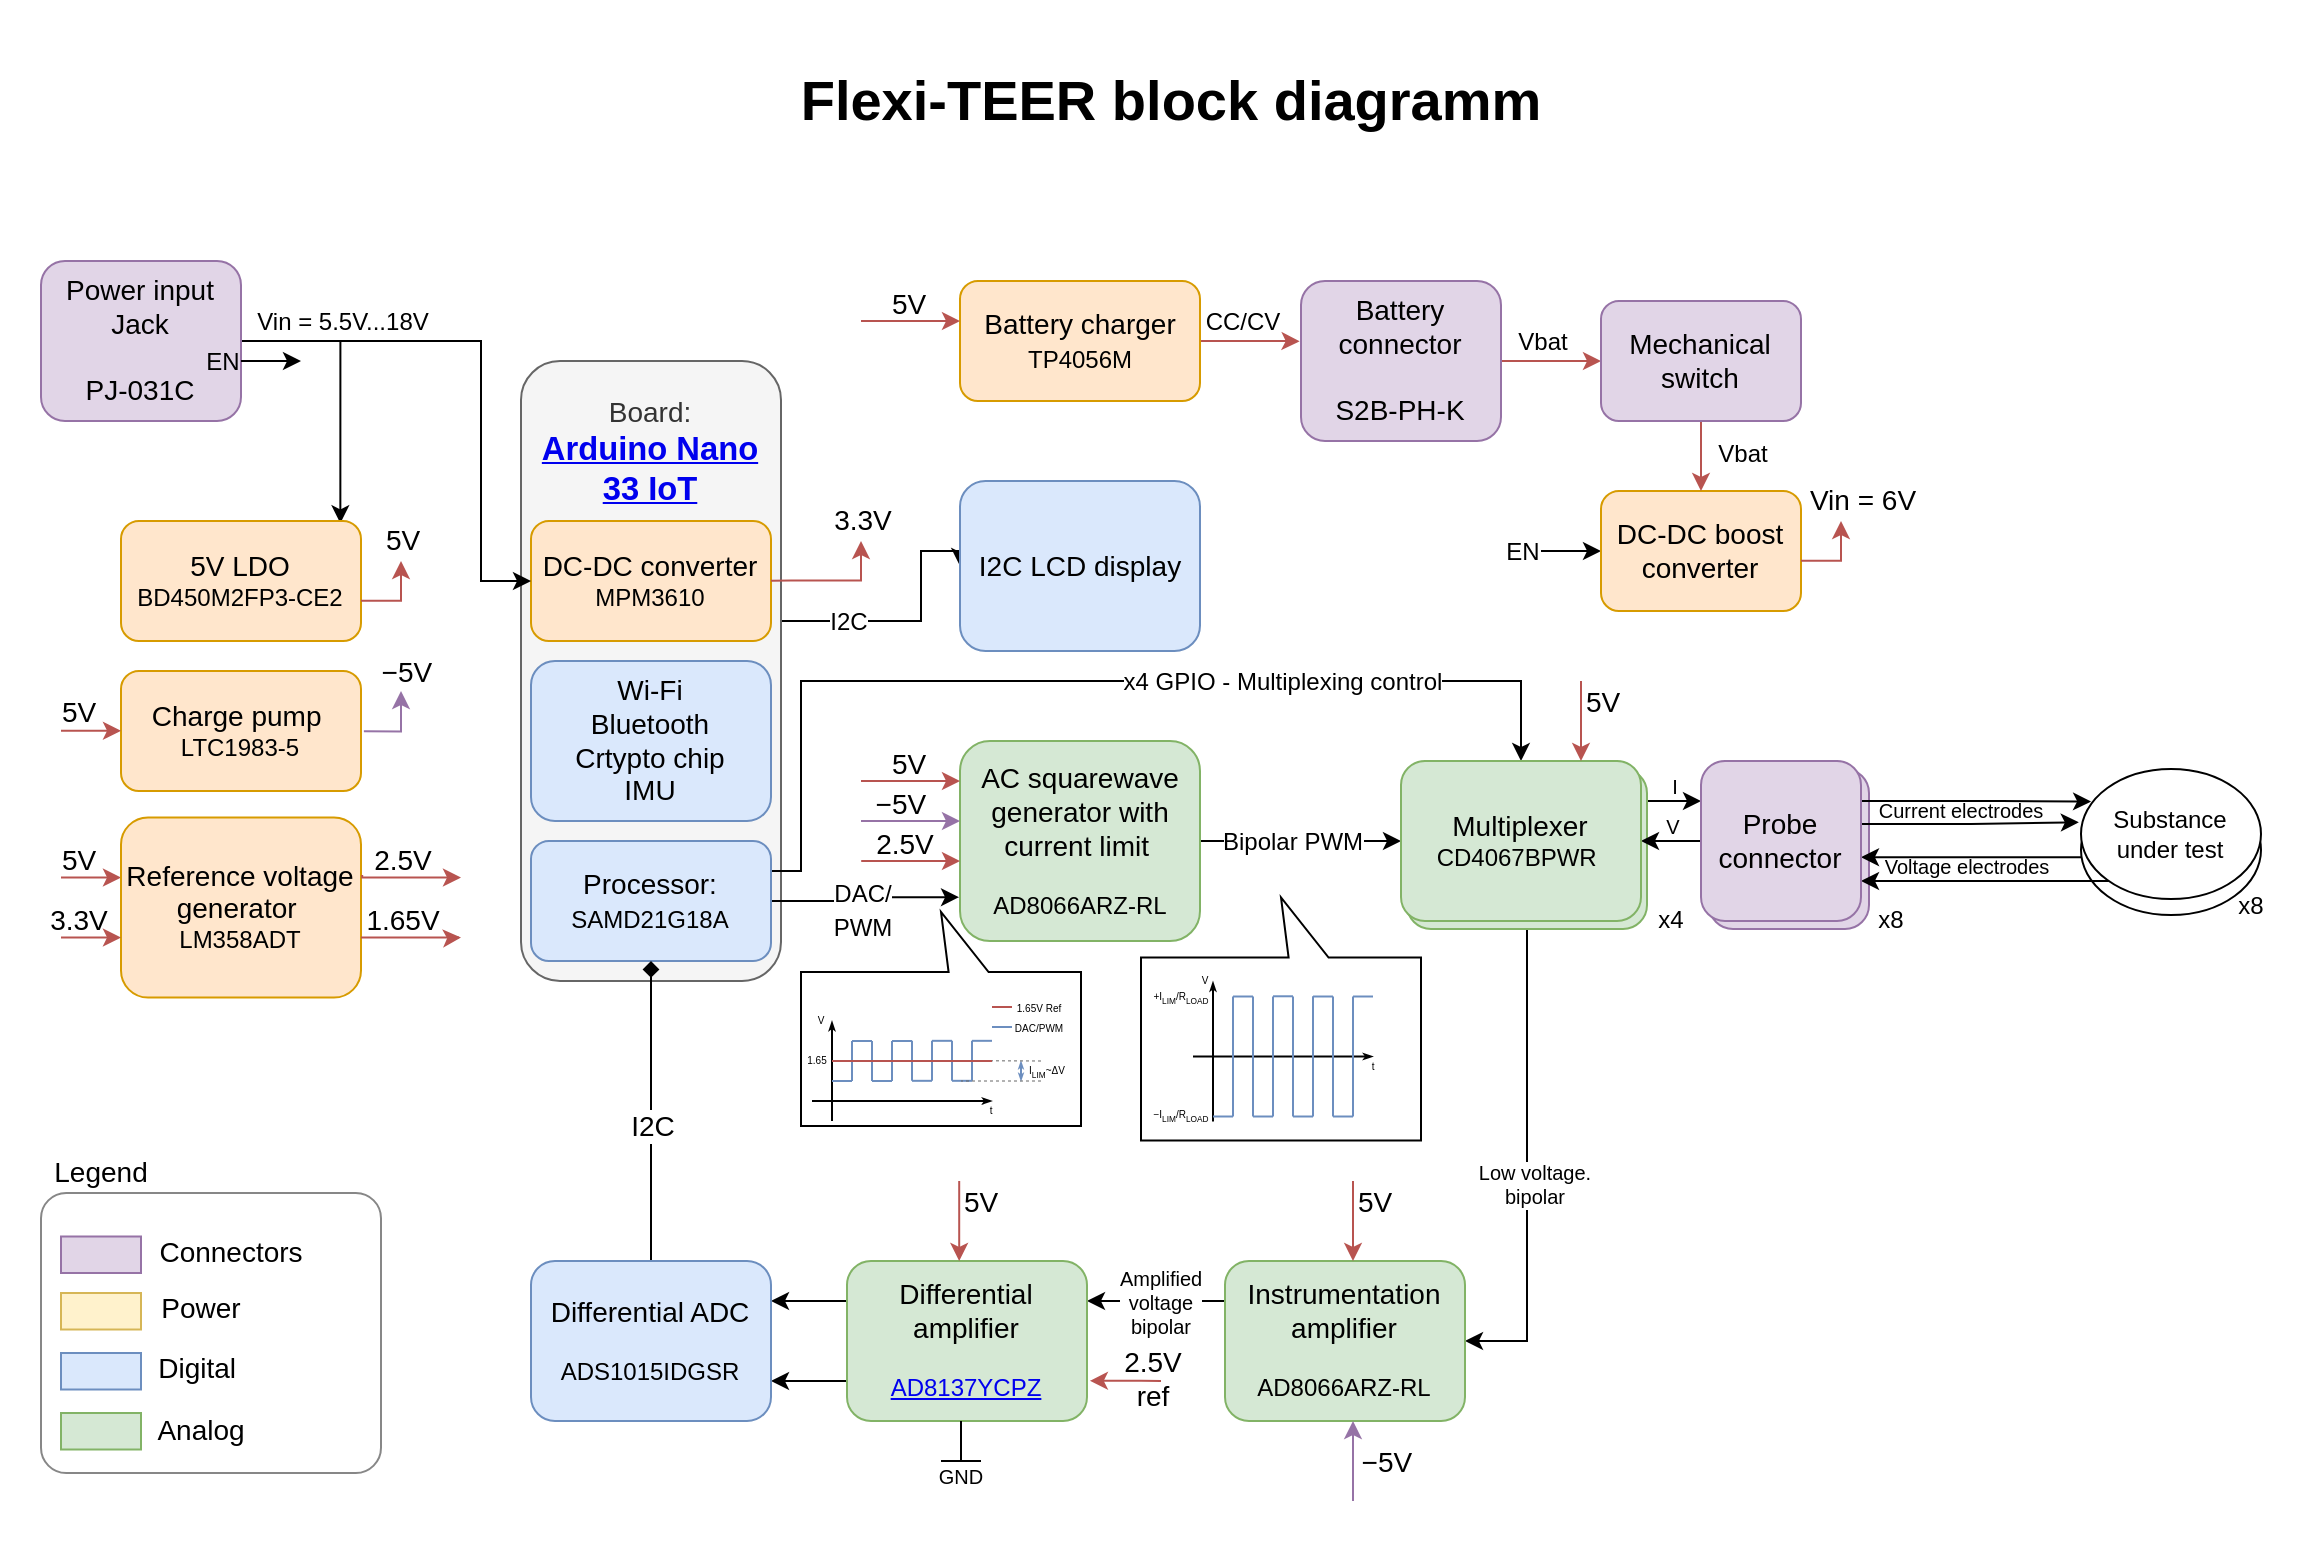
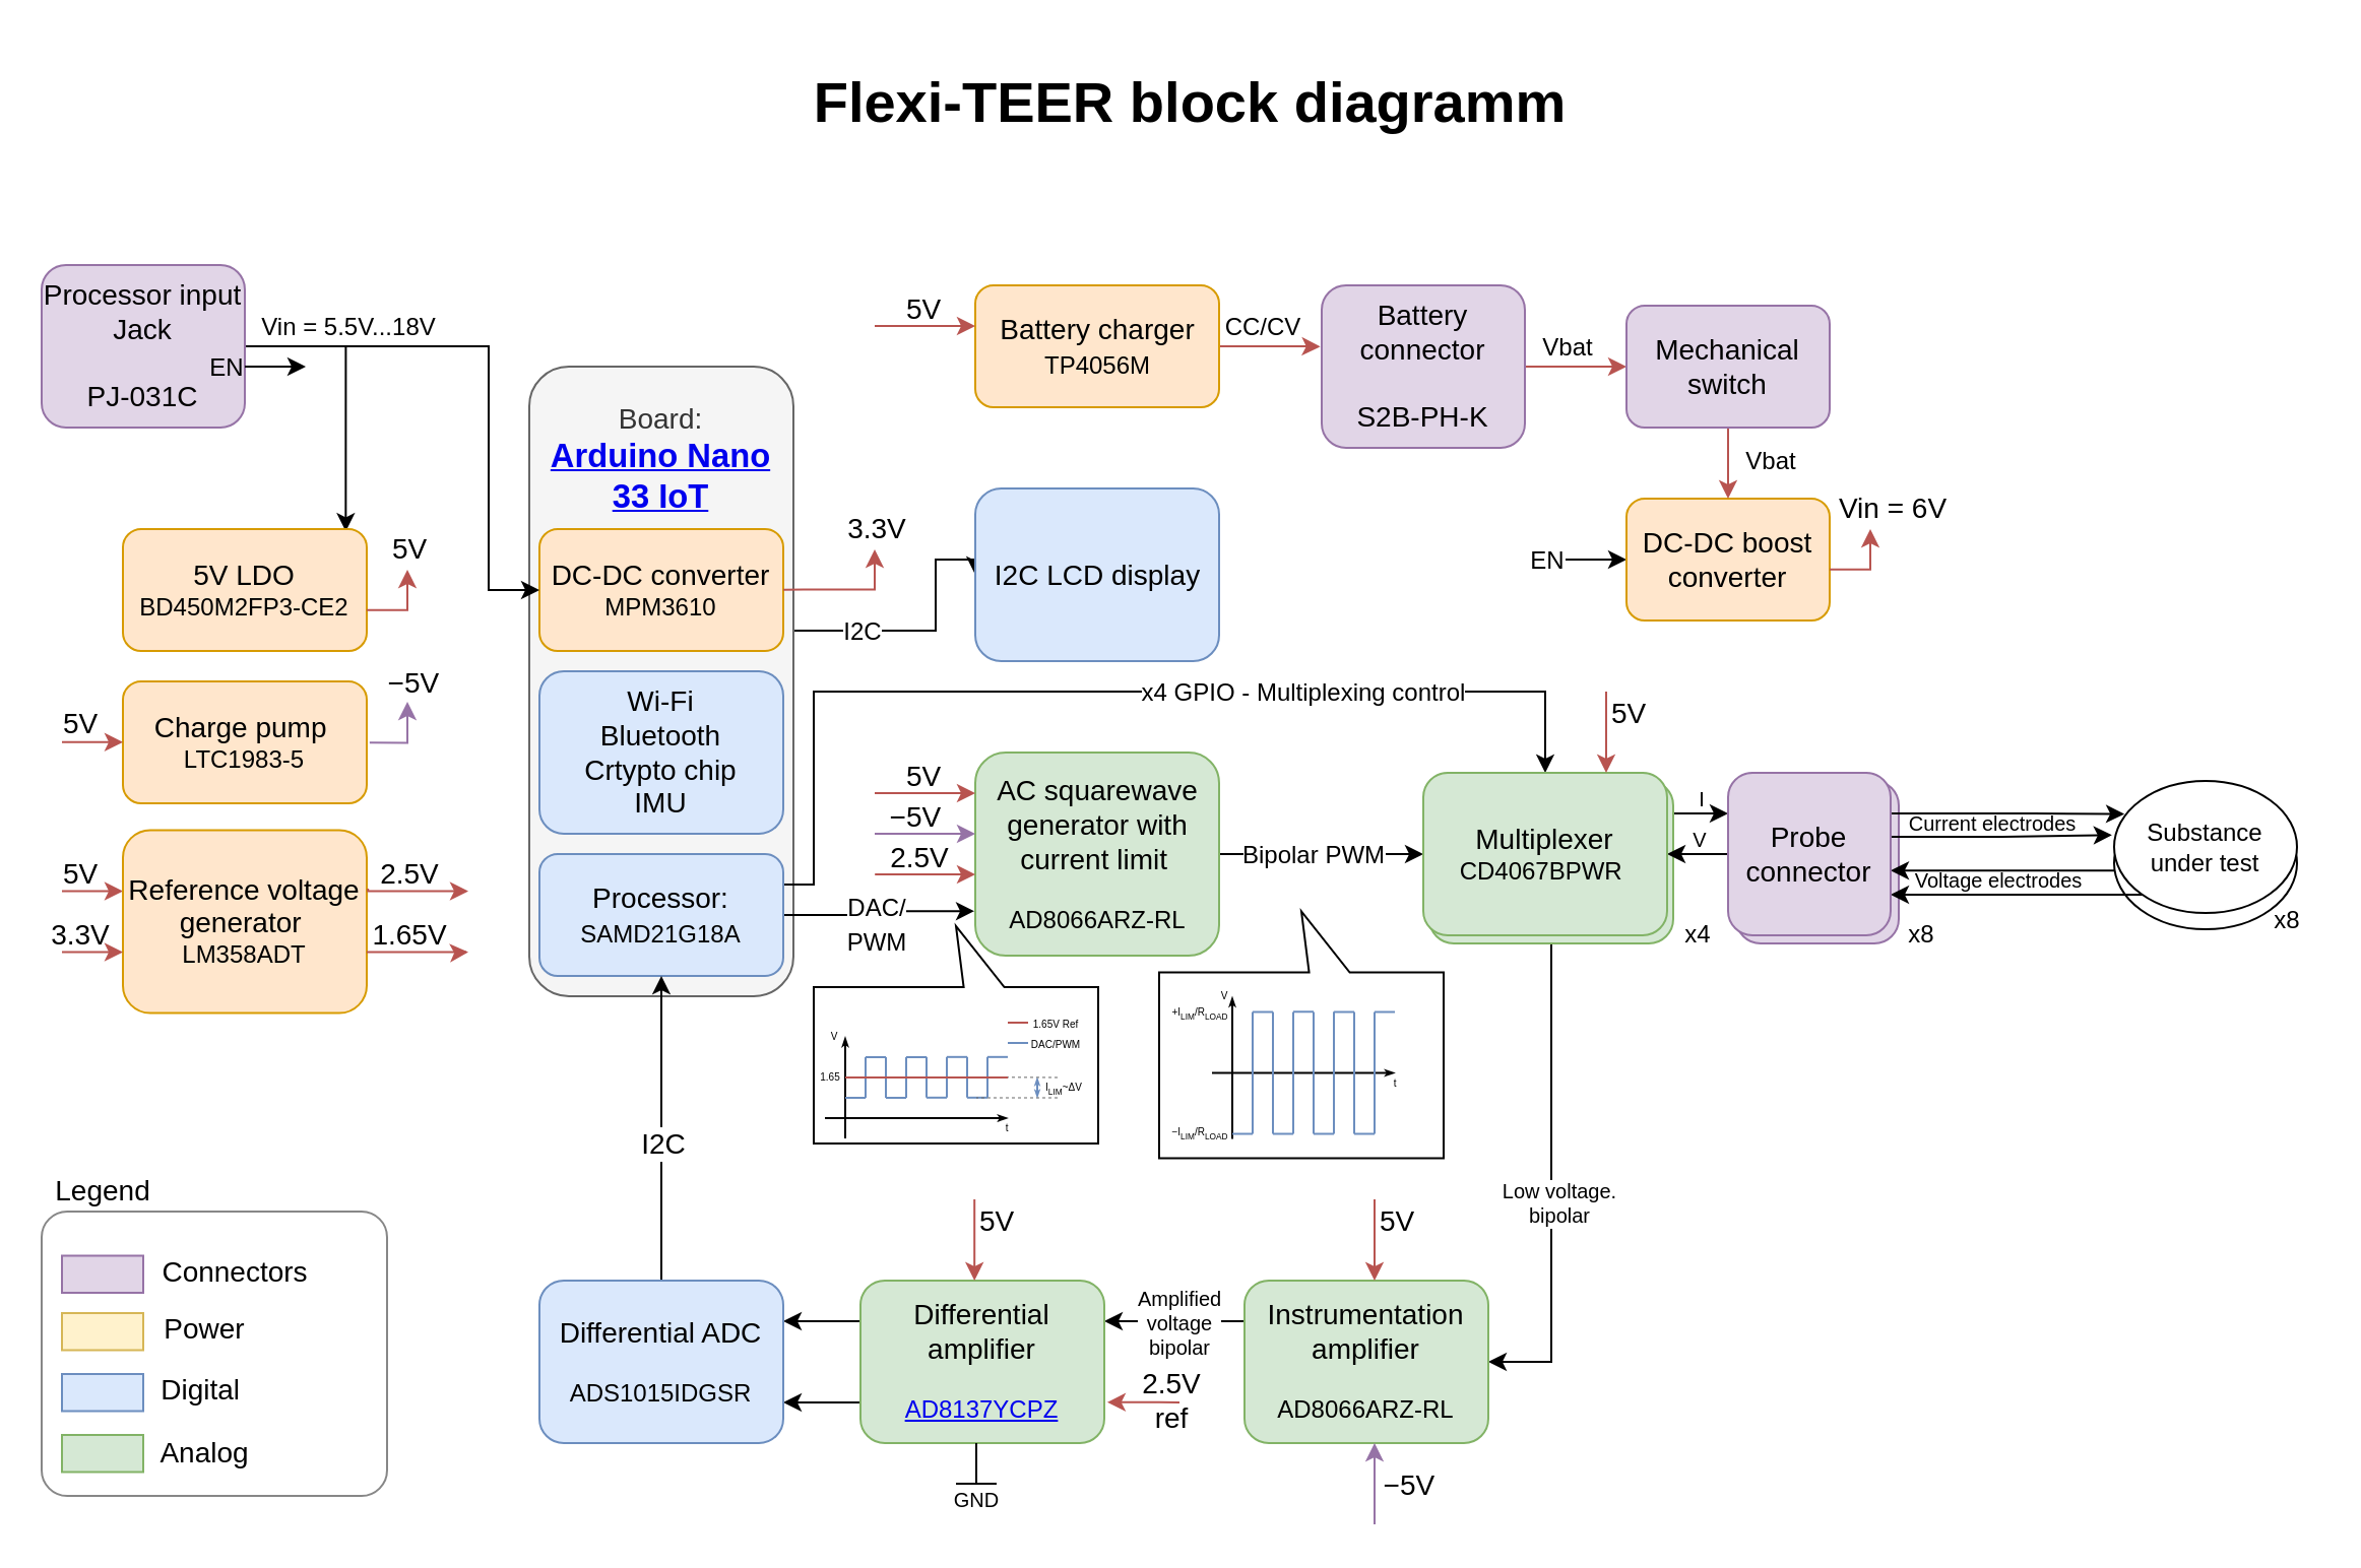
- <mxCell id="24" value="Power input&lt;br&gt;Jack &lt;br&gt;&lt;br&gt;PJ-031C" style="rounded=1;whiteSpace=wrap;html=1;fontSize=14;fillColor=#e1d5e7;strokeColor=#9673a6;" parent="1" vertex="1"><mxGeometry x="20" y="130" width="100" height="80" as="geometry" /></mxCell>
+ <mxCell id="24" value="Processor input&lt;br&gt;Jack &lt;br&gt;&lt;br&gt;PJ-031C" style="rounded=1;whiteSpace=wrap;html=1;fontSize=14;fillColor=#e1d5e7;strokeColor=#9673a6;" parent="1" vertex="1"><mxGeometry x="20" y="130" width="100" height="80" as="geometry" /></mxCell>
- <mxCell id="118" style="edgeStyle=orthogonalEdgeStyle;rounded=0;orthogonalLoop=1;jettySize=auto;html=1;exitX=0.5;exitY=0;exitDx=0;exitDy=0;entryX=0.5;entryY=1;entryDx=0;entryDy=0;fontSize=10;startArrow=none;startFill=0;endArrow=diamond;endFill=1;startSize=6;endSize=6;strokeWidth=1;" parent="1" source="120" target="20" edge="1"><mxGeometry relative="1" as="geometry" /></mxCell>
+ <mxCell id="118" style="edgeStyle=orthogonalEdgeStyle;rounded=0;orthogonalLoop=1;jettySize=auto;html=1;exitX=0.5;exitY=0;exitDx=0;exitDy=0;entryX=0.5;entryY=1;entryDx=0;entryDy=0;fontSize=10;startArrow=none;startFill=0;endArrow=classic;endFill=1;startSize=6;endSize=6;strokeWidth=1;" parent="1" source="120" target="20" edge="1"><mxGeometry relative="1" as="geometry" /></mxCell>
